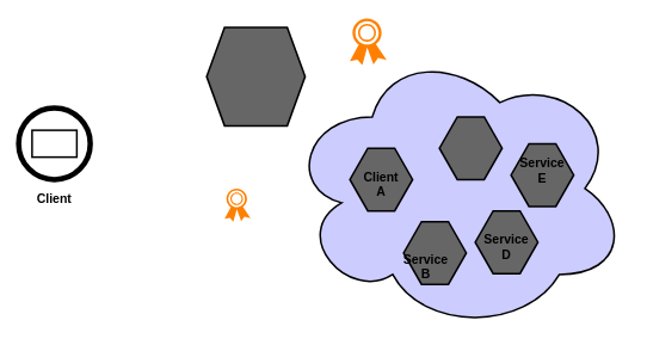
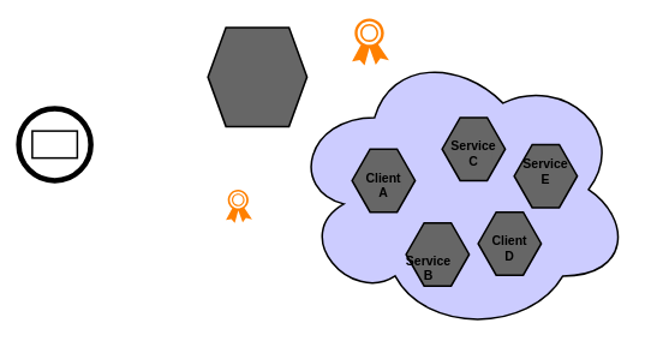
+ <mxCell id="18" value="&lt;font style=&quot;font-size: 14px&quot;&gt;&lt;b&gt;Service&lt;br&gt;C&lt;/b&gt;&lt;/font&gt;" style="text;html=1;strokeColor=none;fillColor=#666666;align=center;verticalAlign=middle;whiteSpace=wrap;rounded=0;" vertex="1" parent="16"><mxGeometry x="15" y="30" width="40" height="20" as="geometry" /></mxCell>
- <mxCell id="5" value="&lt;font style=&quot;font-size: 14px&quot;&gt;&lt;b&gt;Client&lt;/b&gt;&lt;/font&gt;" style="text;html=1;strokeColor=none;fillColor=none;align=center;verticalAlign=middle;whiteSpace=wrap;rounded=0;fontSize=16;" vertex="1" parent="2"><mxGeometry x="20" y="90" width="40" height="20" as="geometry" /></mxCell>
- <mxCell id="15" value="&lt;font style=&quot;font-size: 14px&quot;&gt;&lt;b&gt;Service&lt;br&gt;D&lt;br&gt;&lt;/b&gt;&lt;/font&gt;" style="text;html=1;strokeColor=none;fillColor=none;align=center;verticalAlign=middle;whiteSpace=wrap;rounded=0;" vertex="1" parent="13"><mxGeometry x="15" y="30" width="40" height="20" as="geometry" /></mxCell>
+ <mxCell id="15" value="&lt;font style=&quot;font-size: 14px&quot;&gt;&lt;b&gt;Client&lt;br&gt;D&lt;br&gt;&lt;/b&gt;&lt;/font&gt;" style="text;html=1;strokeColor=none;fillColor=none;align=center;verticalAlign=middle;whiteSpace=wrap;rounded=0;" vertex="1" parent="13"><mxGeometry x="15" y="30" width="40" height="20" as="geometry" /></mxCell>
